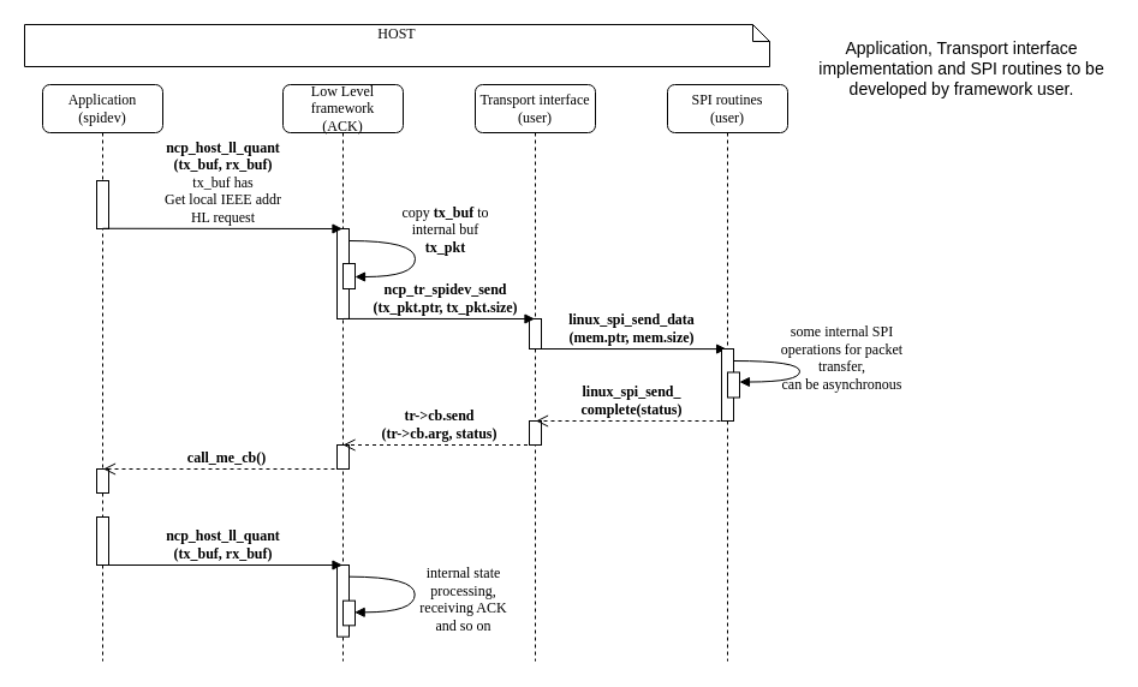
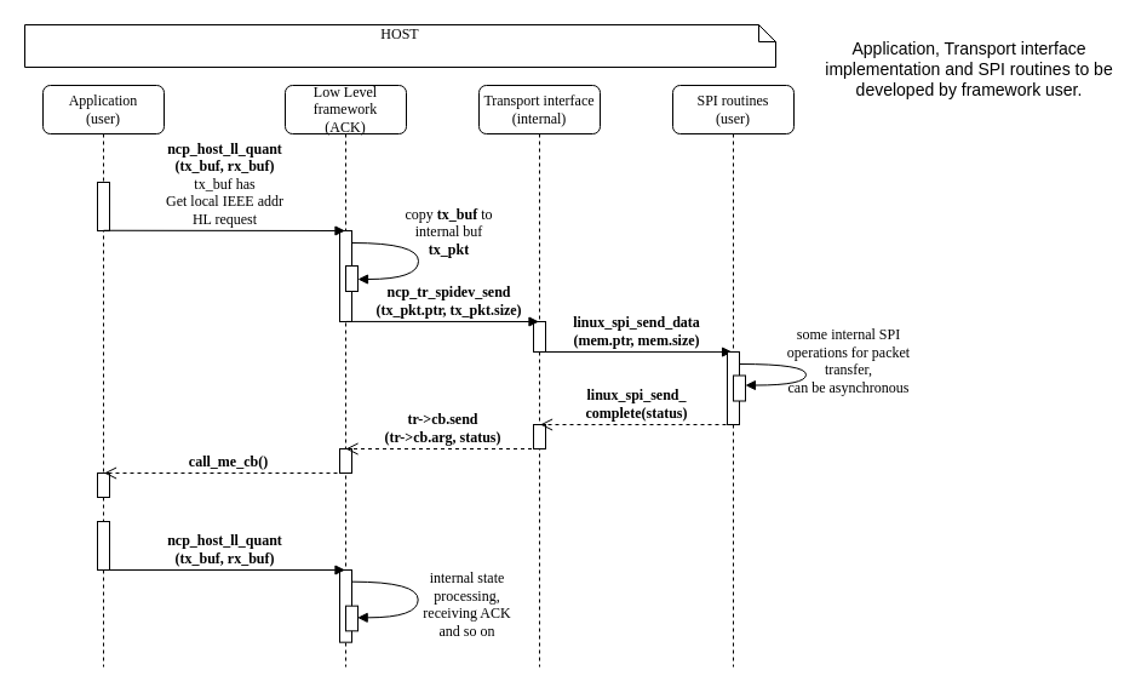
- <mxCell id="2" value="Application&lt;br&gt;(spidev)" style="shape=umlLifeline;perimeter=lifelinePerimeter;whiteSpace=wrap;html=1;container=1;collapsible=0;recursiveResize=0;outlineConnect=0;rounded=1;shadow=0;comic=0;labelBackgroundColor=none;strokeWidth=1;fontFamily=Verdana;fontSize=12;align=center;" parent="1" vertex="1"><mxGeometry x="35" y="70" width="100" height="480" as="geometry" /></mxCell>
+ <mxCell id="2" value="Application&lt;br&gt;(user)" style="shape=umlLifeline;perimeter=lifelinePerimeter;whiteSpace=wrap;html=1;container=1;collapsible=0;recursiveResize=0;outlineConnect=0;rounded=1;shadow=0;comic=0;labelBackgroundColor=none;strokeWidth=1;fontFamily=Verdana;fontSize=12;align=center;" parent="1" vertex="1"><mxGeometry x="35" y="70" width="100" height="480" as="geometry" /></mxCell>
- <mxCell id="11" value="Transport interface&lt;br&gt;(user)" style="shape=umlLifeline;perimeter=lifelinePerimeter;whiteSpace=wrap;html=1;container=1;collapsible=0;recursiveResize=0;outlineConnect=0;rounded=1;shadow=0;comic=0;labelBackgroundColor=none;strokeWidth=1;fontFamily=Verdana;fontSize=12;align=center;" parent="1" vertex="1"><mxGeometry x="395" y="70" width="100" height="480" as="geometry" /></mxCell>
+ <mxCell id="11" value="Transport interface&lt;br&gt;(internal)" style="shape=umlLifeline;perimeter=lifelinePerimeter;whiteSpace=wrap;html=1;container=1;collapsible=0;recursiveResize=0;outlineConnect=0;rounded=1;shadow=0;comic=0;labelBackgroundColor=none;strokeWidth=1;fontFamily=Verdana;fontSize=12;align=center;" parent="1" vertex="1"><mxGeometry x="395" y="70" width="100" height="480" as="geometry" /></mxCell>
